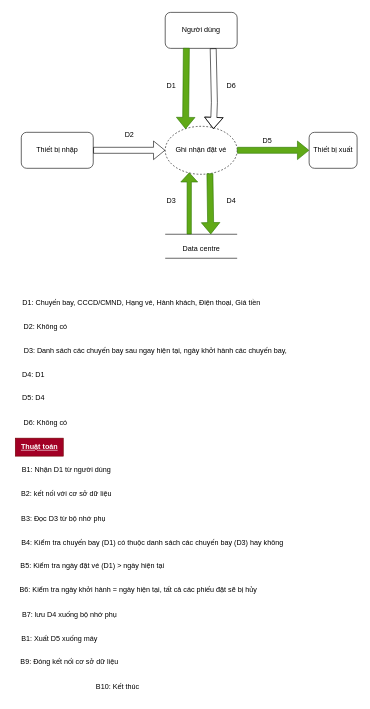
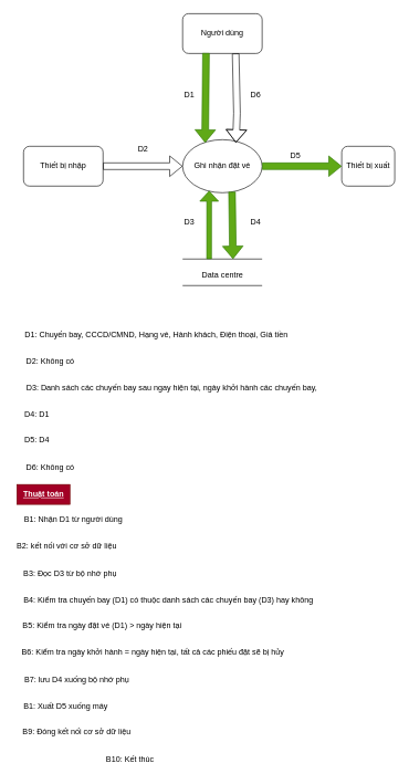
- <mxCell id="2" value="Ghi nhận đặt vé" style="ellipse;whiteSpace=wrap;html=1;dashed=1;" parent="1" vertex="1"><mxGeometry x="275" y="210" width="120" height="80" as="geometry" /></mxCell>
+ <mxCell id="2" value="Ghi nhận đặt vé" style="ellipse;whiteSpace=wrap;html=1;" parent="1" vertex="1"><mxGeometry x="275" y="210" width="120" height="80" as="geometry" /></mxCell>
- <mxCell id="29" value="B2: kết nối với cơ sở dữ liệu" style="text;html=1;align=center;verticalAlign=middle;resizable=0;points=[];autosize=1;strokeColor=none;fillColor=none;" parent="1" vertex="1"><mxGeometry x="25" y="808" width="170" height="30" as="geometry" /></mxCell>
+ <mxCell id="29" value="B2: kết nối với cơ sở dữ liệu" style="text;html=1;align=center;verticalAlign=middle;resizable=0;points=[];autosize=1;strokeColor=none;fillColor=none;" parent="1" vertex="1"><mxGeometry x="15" y="808" width="170" height="30" as="geometry" /></mxCell>
